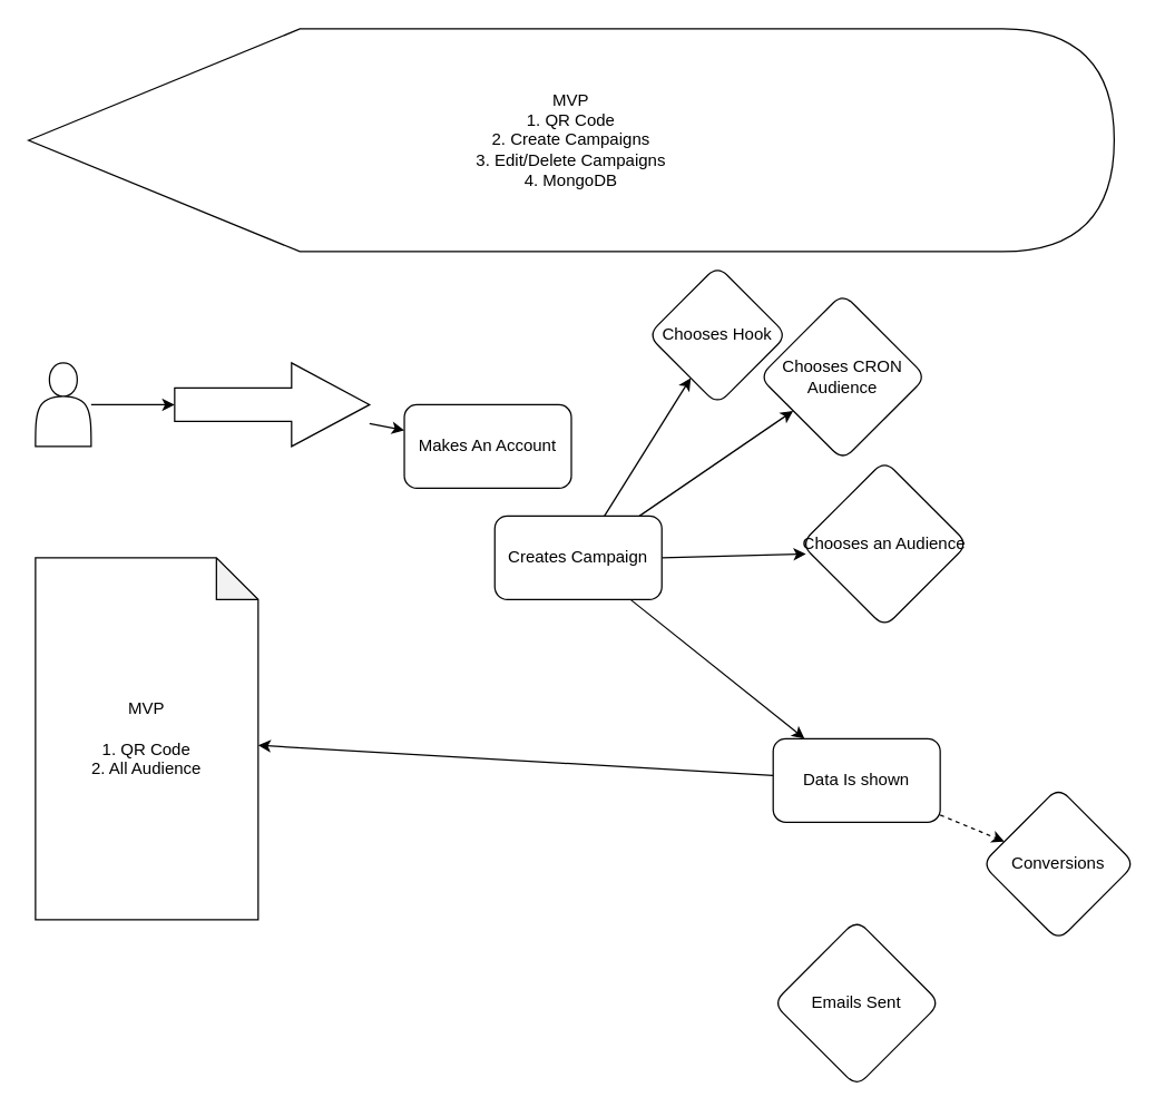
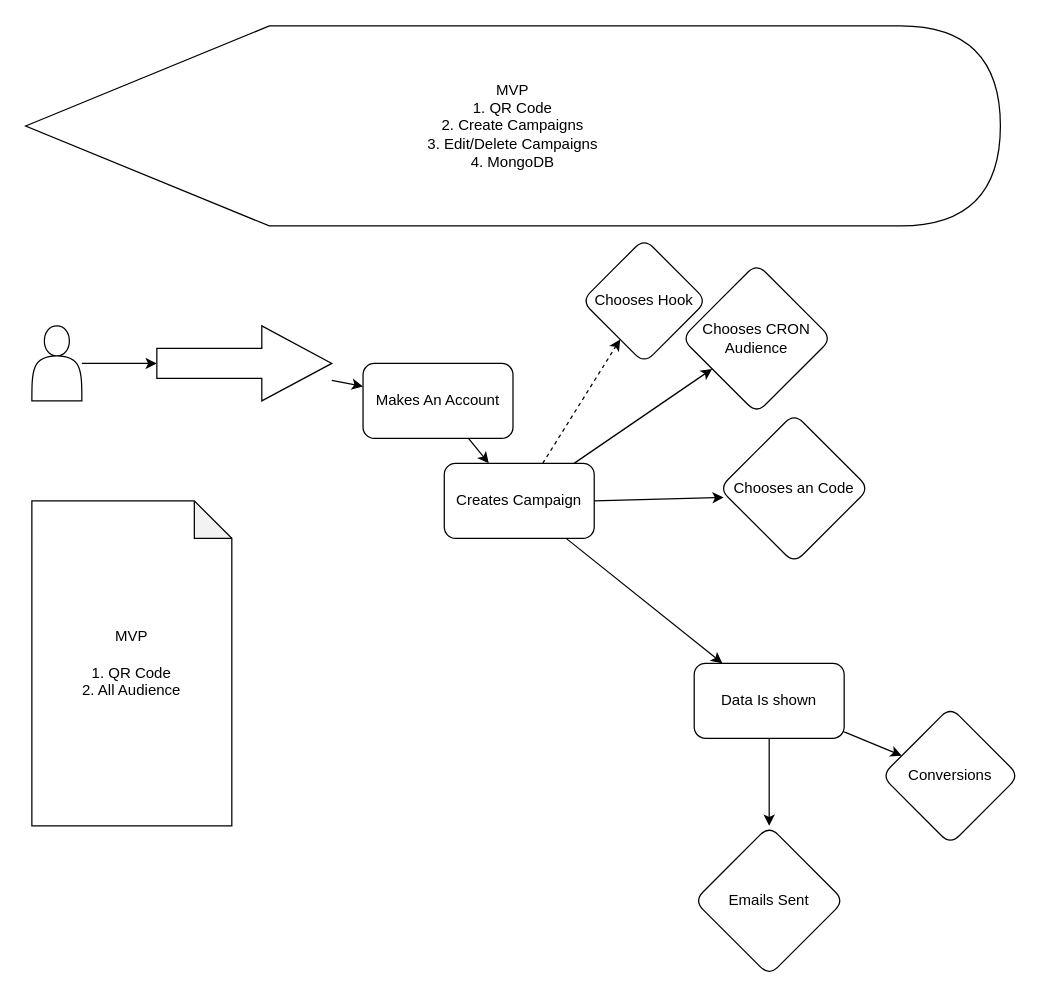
- <mxCell id="8" value="" style="edgeStyle=none;html=1;" parent="1" source="12" target="13" edge="1"><mxGeometry relative="1" as="geometry" /></mxCell>
+ <mxCell id="8" value="" style="edgeStyle=none;html=1;dashed=1;" parent="1" source="12" target="13" edge="1"><mxGeometry relative="1" as="geometry" /></mxCell>
+ <mxCell id="6" value="" style="edgeStyle=none;html=1;startArrow=none;" parent="1" source="7" target="12" edge="1"><mxGeometry relative="1" as="geometry"><mxPoint x="155" y="400" as="sourcePoint" /></mxGeometry></mxCell>
- <mxCell id="21" value="Chooses an Audience" style="rhombus;whiteSpace=wrap;html=1;rounded=1;" parent="1" vertex="1"><mxGeometry x="575" y="330" width="120" height="120" as="geometry" /></mxCell>
+ <mxCell id="21" value="Chooses an Code" style="rhombus;whiteSpace=wrap;html=1;rounded=1;" parent="1" vertex="1"><mxGeometry x="575" y="330" width="120" height="120" as="geometry" /></mxCell>
- <mxCell id="15" value="" style="edgeStyle=none;html=1;" parent="1" source="17" target="22" edge="1"><mxGeometry relative="1" as="geometry" /></mxCell>
+ <mxCell id="15" value="" style="edgeStyle=none;html=1;" parent="1" source="17" target="19" edge="1"><mxGeometry relative="1" as="geometry" /></mxCell>
- <mxCell id="16" value="" style="edgeStyle=none;html=1;dashed=1;" parent="1" source="17" target="18" edge="1"><mxGeometry relative="1" as="geometry" /></mxCell>
+ <mxCell id="16" value="" style="edgeStyle=none;html=1;" parent="1" source="17" target="18" edge="1"><mxGeometry relative="1" as="geometry" /></mxCell>
